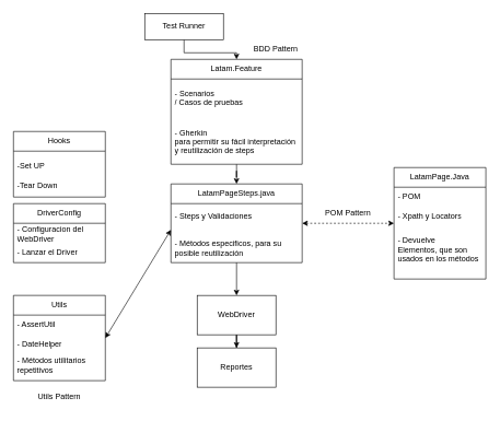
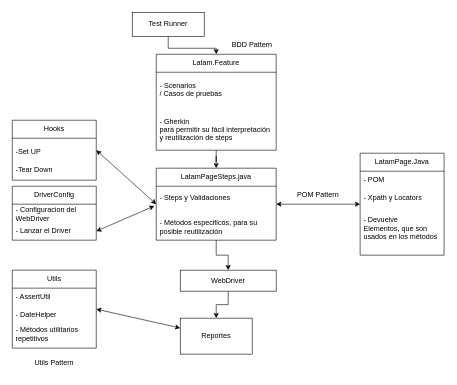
+ <mxCell id="27" value="" style="endArrow=classic;startArrow=classic;html=1;rounded=0;entryX=1;entryY=0.5;entryDx=0;entryDy=0;exitX=0;exitY=0.75;exitDx=0;exitDy=0;exitPerimeter=0;" edge="1" parent="1" source="10" target="17"><mxGeometry width="50" height="50" relative="1" as="geometry"><mxPoint x="330" y="380" as="sourcePoint" /><mxPoint x="380" y="330" as="targetPoint" /></mxGeometry></mxCell>
- <mxCell id="12" value="" style="endArrow=classic;startArrow=classic;html=1;rounded=0;exitX=1;exitY=0.5;exitDx=0;exitDy=0;dashed=1;" edge="1" parent="1" source="9" target="13"><mxGeometry width="50" height="50" relative="1" as="geometry"><mxPoint x="330" y="320" as="sourcePoint" /><mxPoint x="380" y="270" as="targetPoint" /></mxGeometry></mxCell>
+ <mxCell id="12" value="" style="endArrow=classic;startArrow=classic;html=1;rounded=0;exitX=1;exitY=0.5;exitDx=0;exitDy=0;" edge="1" parent="1" source="9" target="13"><mxGeometry width="50" height="50" relative="1" as="geometry"><mxPoint x="330" y="320" as="sourcePoint" /><mxPoint x="380" y="270" as="targetPoint" /></mxGeometry></mxCell>
+ <mxCell id="29" value="" style="endArrow=classic;startArrow=classic;html=1;rounded=0;exitX=1;exitY=0.5;exitDx=0;exitDy=0;entryX=-0.015;entryY=0.825;entryDx=0;entryDy=0;entryPerimeter=0;" edge="1" parent="1" source="22" target="10"><mxGeometry width="50" height="50" relative="1" as="geometry"><mxPoint x="330" y="380" as="sourcePoint" /><mxPoint x="380" y="330" as="targetPoint" /></mxGeometry></mxCell>
- <mxCell id="28" value="" style="endArrow=classic;startArrow=classic;html=1;rounded=0;exitX=1;exitY=0.5;exitDx=0;exitDy=0;entryX=0;entryY=1;entryDx=0;entryDy=0;entryPerimeter=0;" edge="1" parent="1" source="23" target="10"><mxGeometry width="50" height="50" relative="1" as="geometry"><mxPoint x="330" y="380" as="sourcePoint" /><mxPoint x="380" y="330" as="targetPoint" /></mxGeometry></mxCell>
+ <mxCell id="28" value="" style="endArrow=classic;startArrow=classic;html=1;rounded=0;exitX=1;exitY=0.5;exitDx=0;exitDy=0;" edge="1" parent="1" source="23" target="32"><mxGeometry width="50" height="50" relative="1" as="geometry"><mxPoint x="330" y="380" as="sourcePoint" /><mxPoint x="380" y="330" as="targetPoint" /></mxGeometry></mxCell>
- <mxCell id="31" value="WebDriver" style="rounded=0;whiteSpace=wrap;html=1;" vertex="1" parent="1"><mxGeometry x="300" y="450" width="120" height="60" as="geometry" /></mxCell>
+ <mxCell id="31" value="WebDriver" style="rounded=0;whiteSpace=wrap;html=1;" vertex="1" parent="1"><mxGeometry x="300" y="450" width="160" height="35" as="geometry" /></mxCell>
